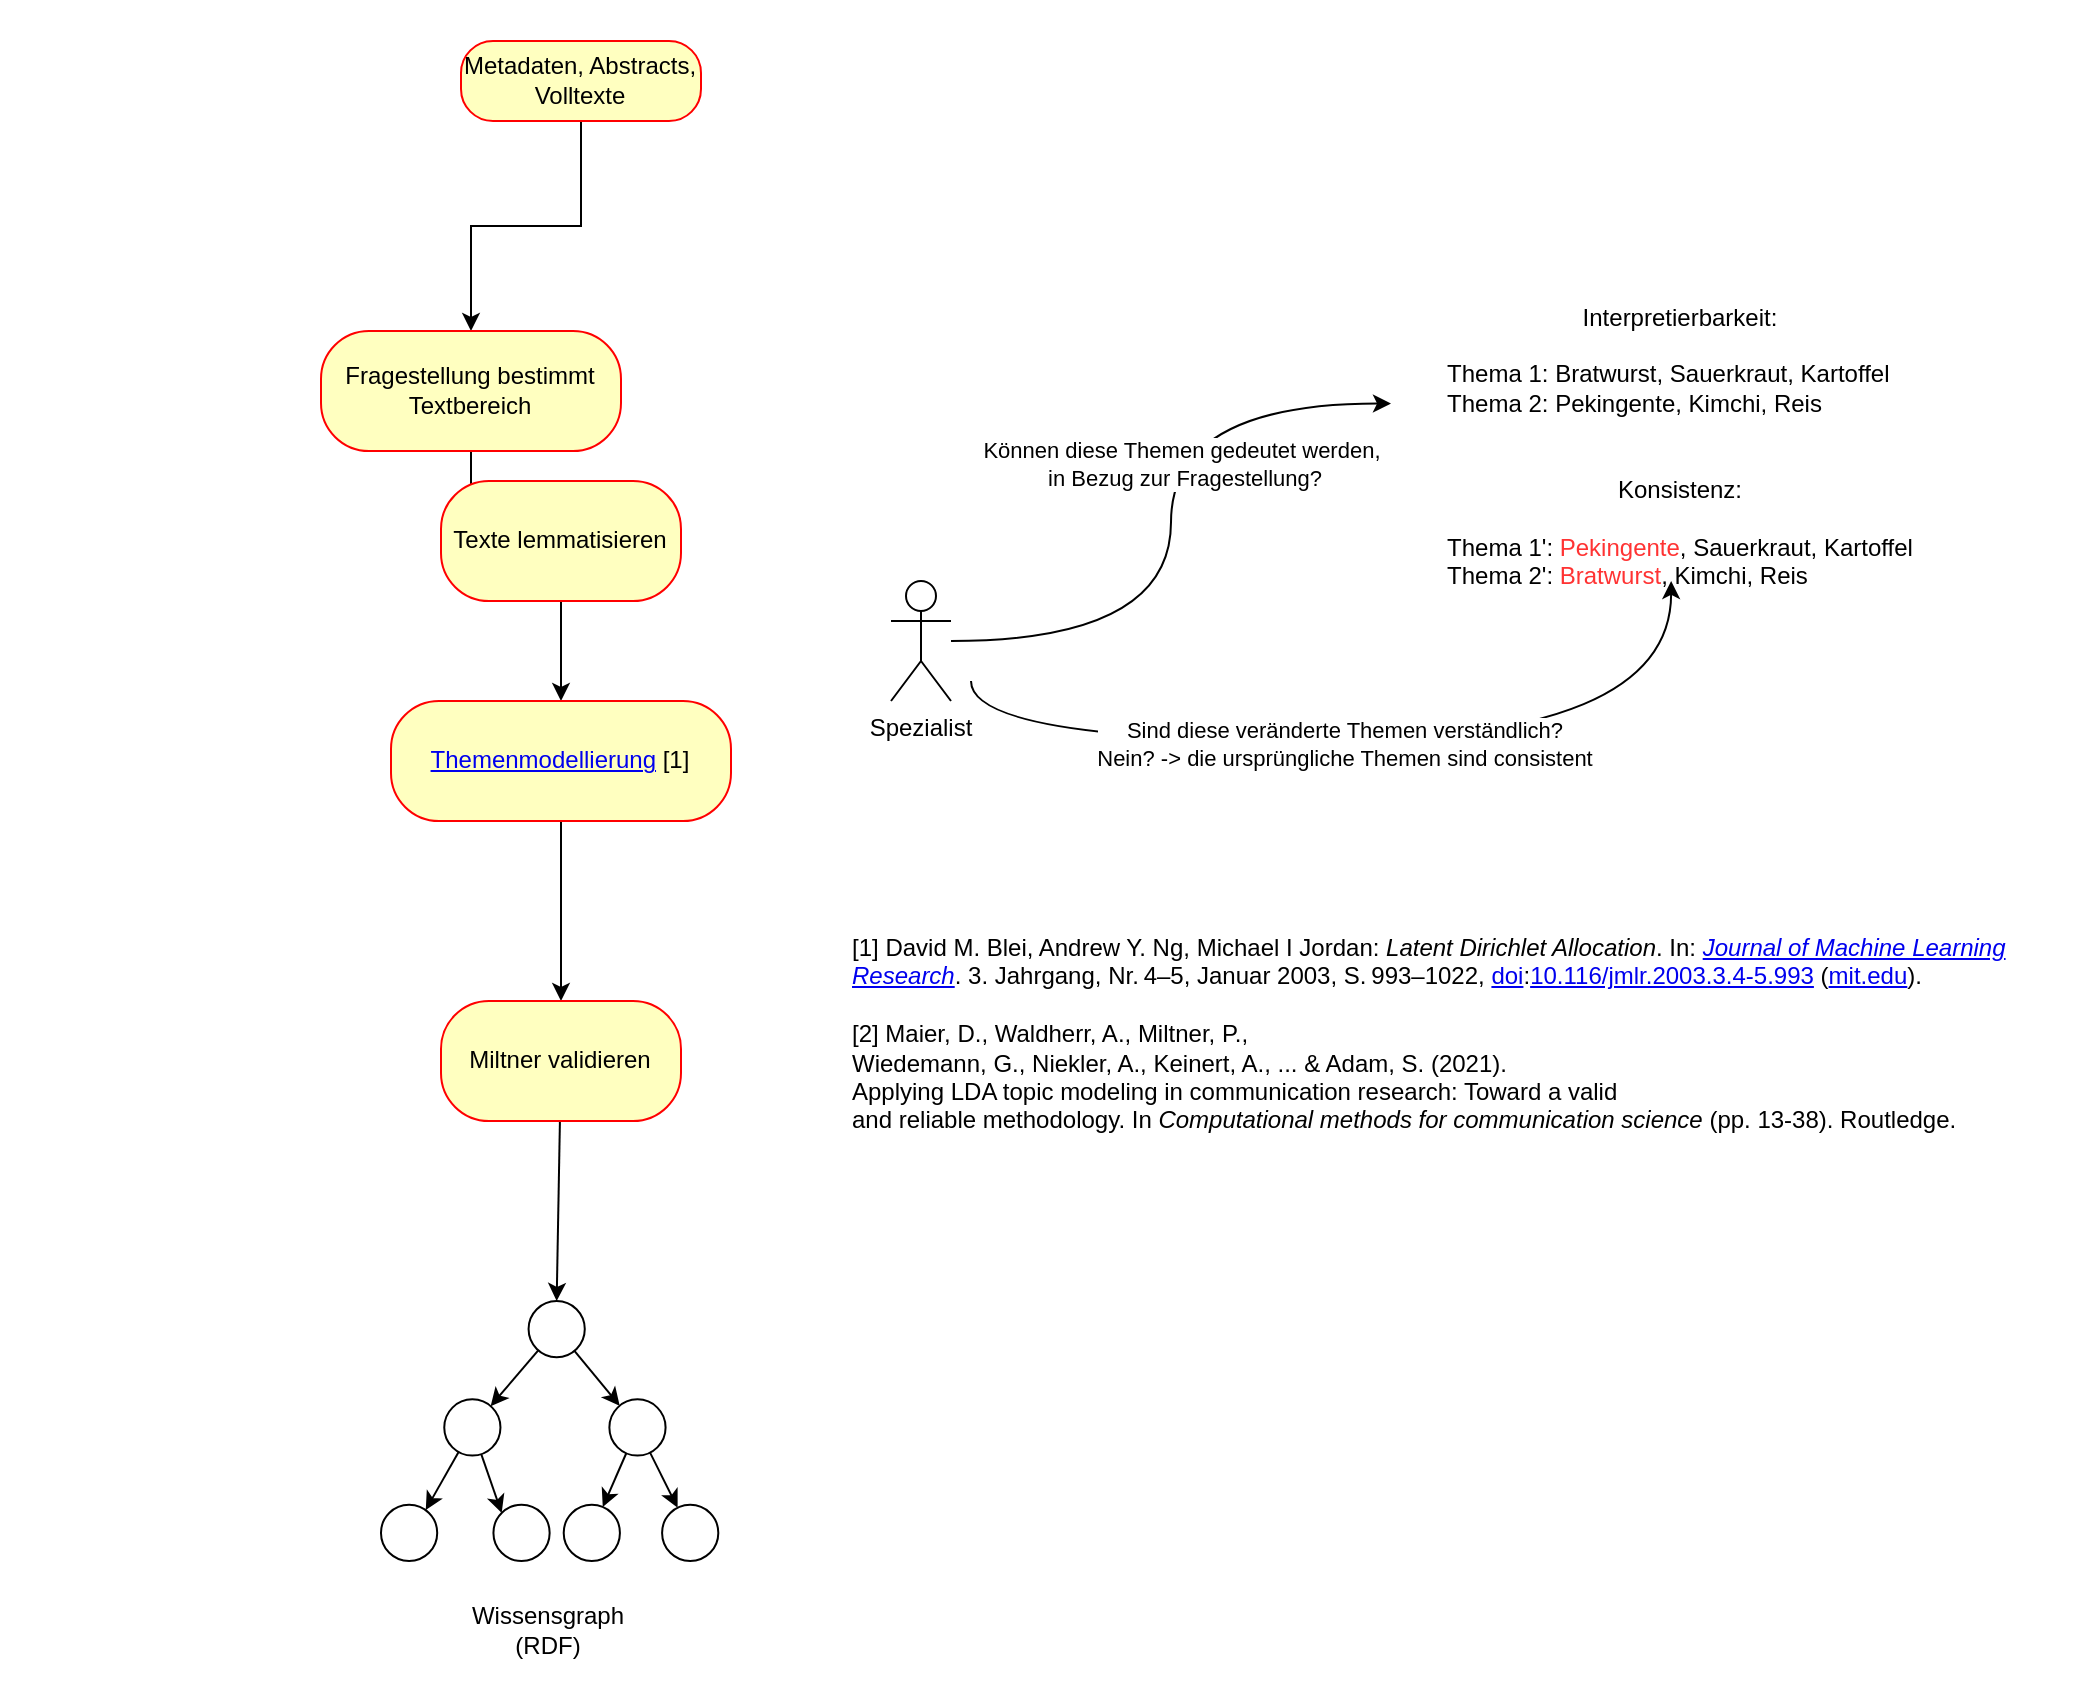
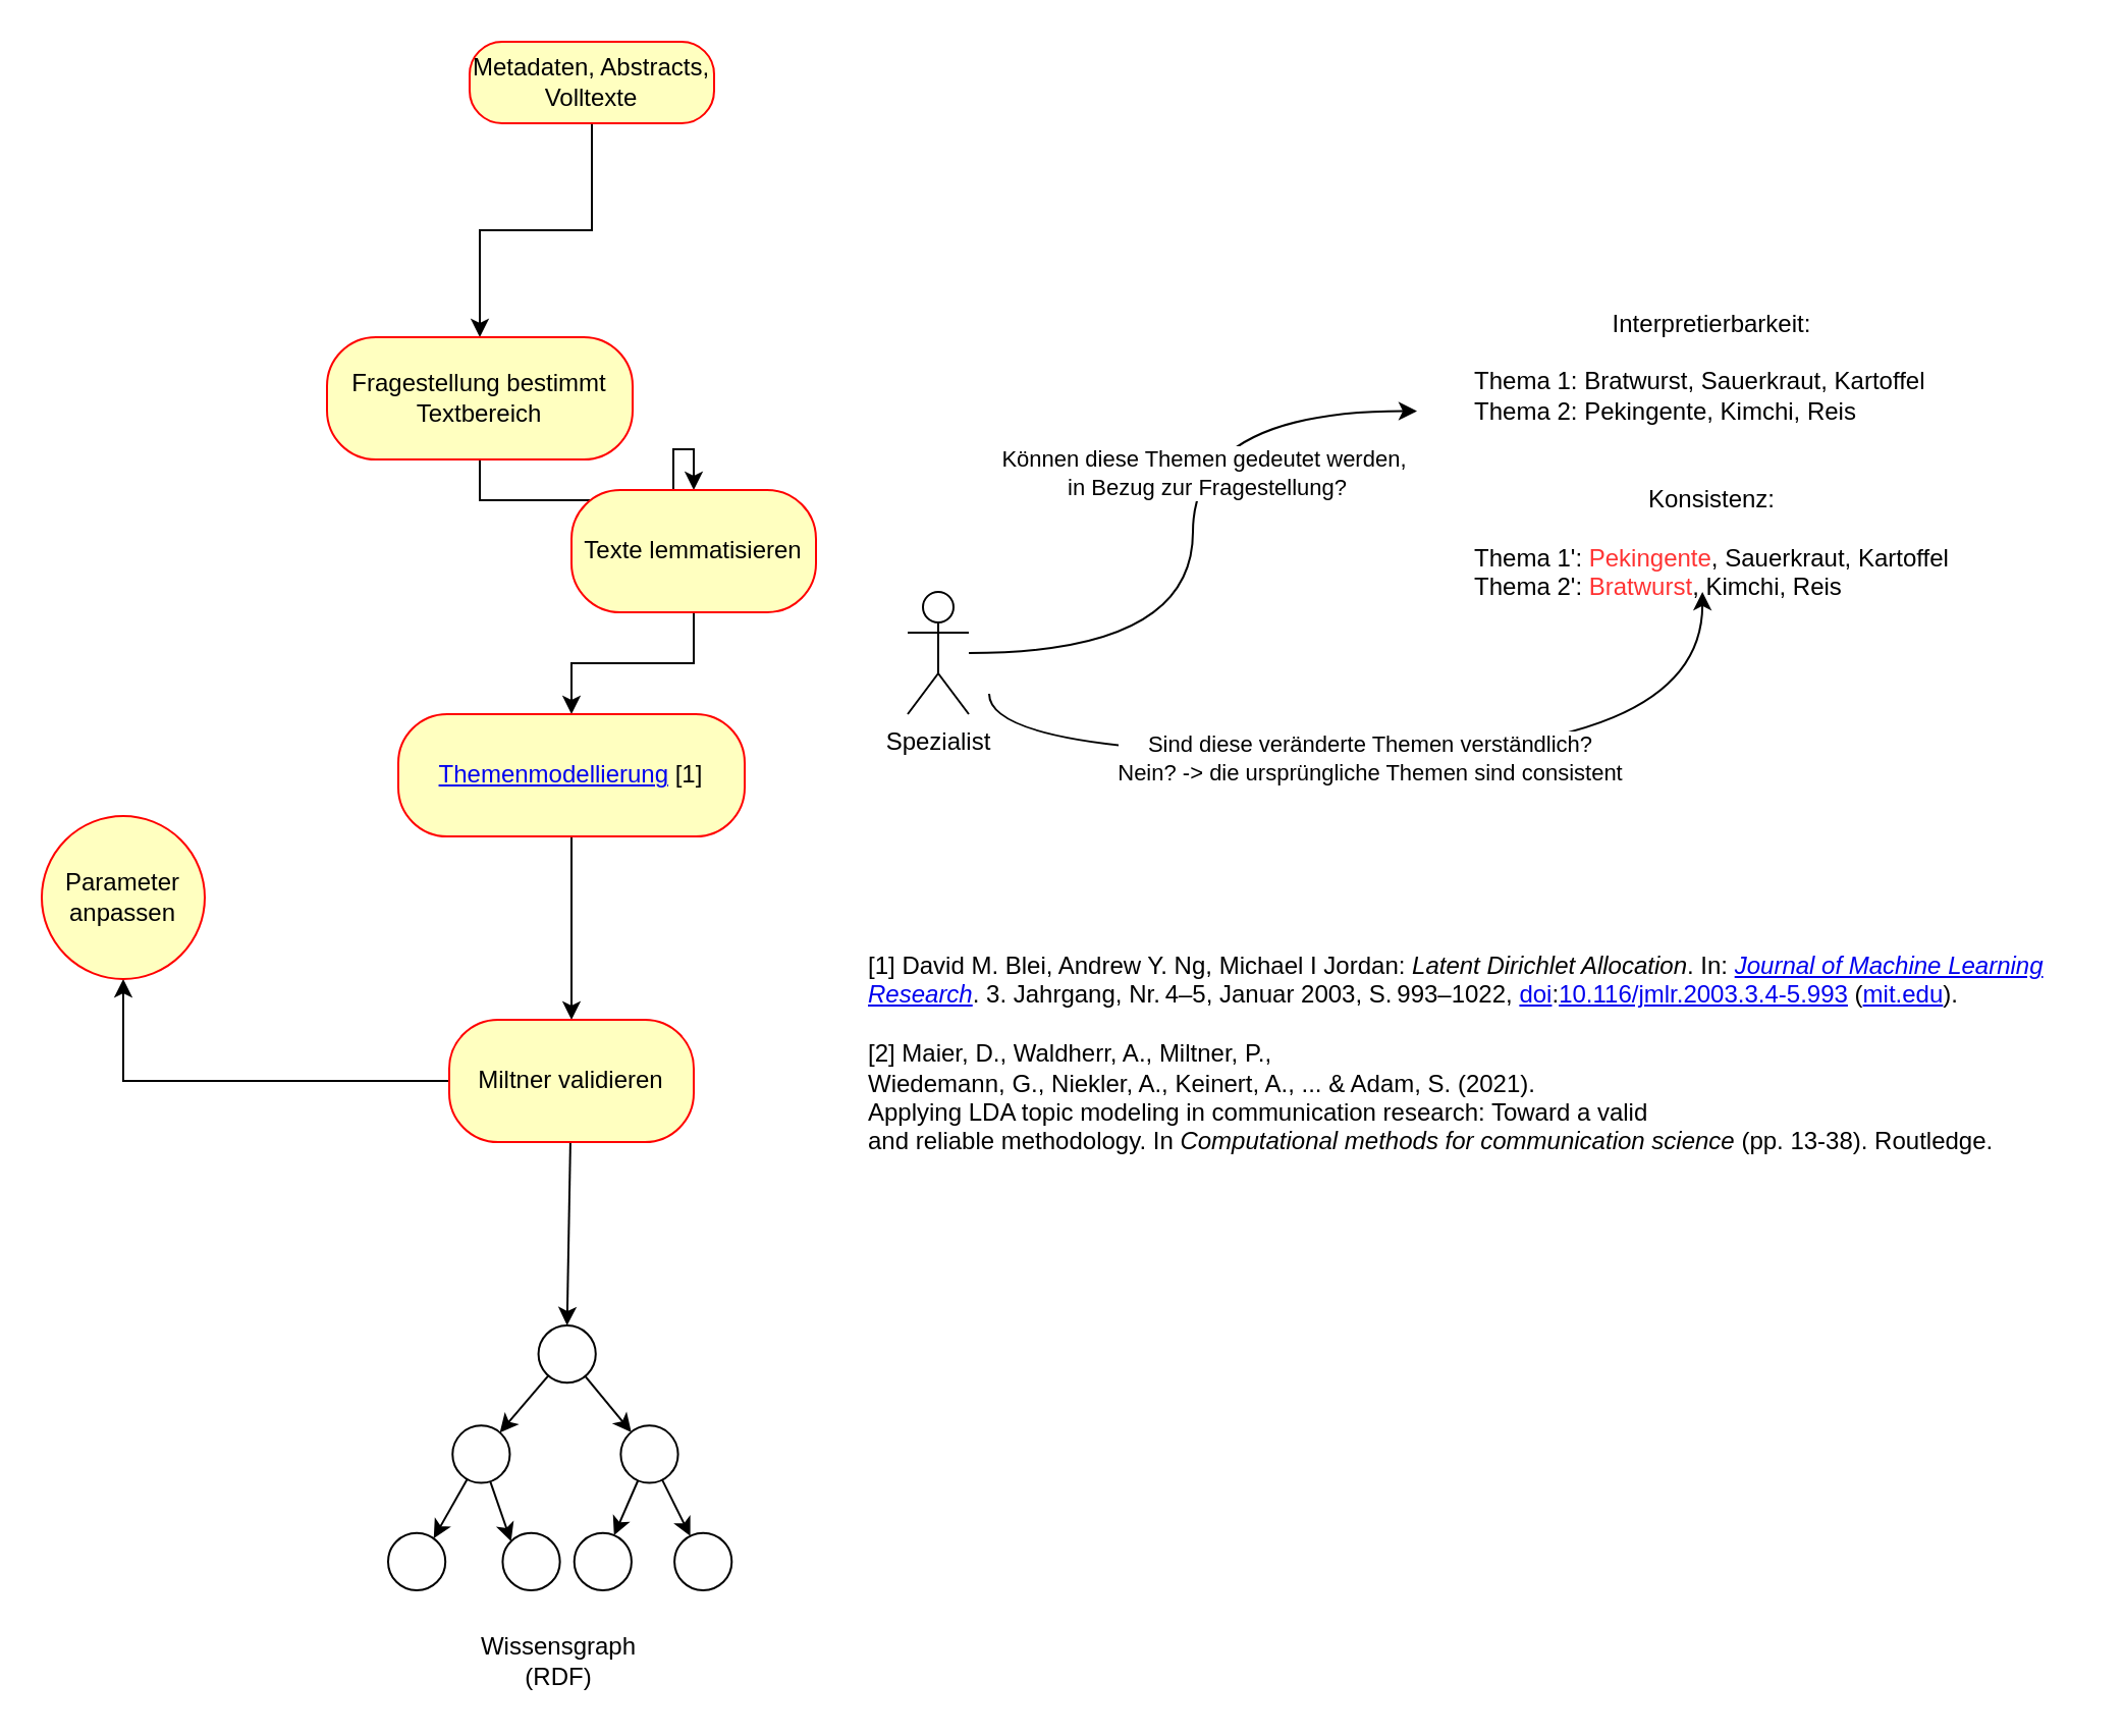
- <mxCell id="7" value="Texte lemmatisieren" style="whiteSpace=wrap;html=1;fillColor=#ffffc0;strokeColor=#ff0000;fontColor=#000000;rounded=1;arcSize=40;" vertex="1" parent="1"><mxGeometry x="220" y="240" width="120" height="60" as="geometry" /></mxCell>
+ <mxCell id="7" value="Texte lemmatisieren" style="whiteSpace=wrap;html=1;fillColor=#ffffc0;strokeColor=#ff0000;fontColor=#000000;rounded=1;arcSize=40;" vertex="1" parent="1"><mxGeometry x="280" y="240" width="120" height="60" as="geometry" /></mxCell>
+ <mxCell id="20" value="Parameter anpassen" style="ellipse;whiteSpace=wrap;html=1;fillColor=#ffffc0;strokeColor=#ff0000;fontColor=#000000;rounded=1;arcSize=40;" vertex="1" parent="1"><mxGeometry x="20" y="400" width="80" height="80" as="geometry" /></mxCell>
+ <mxCell id="11" value="" style="edgeStyle=orthogonalEdgeStyle;rounded=0;orthogonalLoop=1;jettySize=auto;html=1;" edge="1" parent="1" source="13" target="20"><mxGeometry relative="1" as="geometry" /></mxCell>
